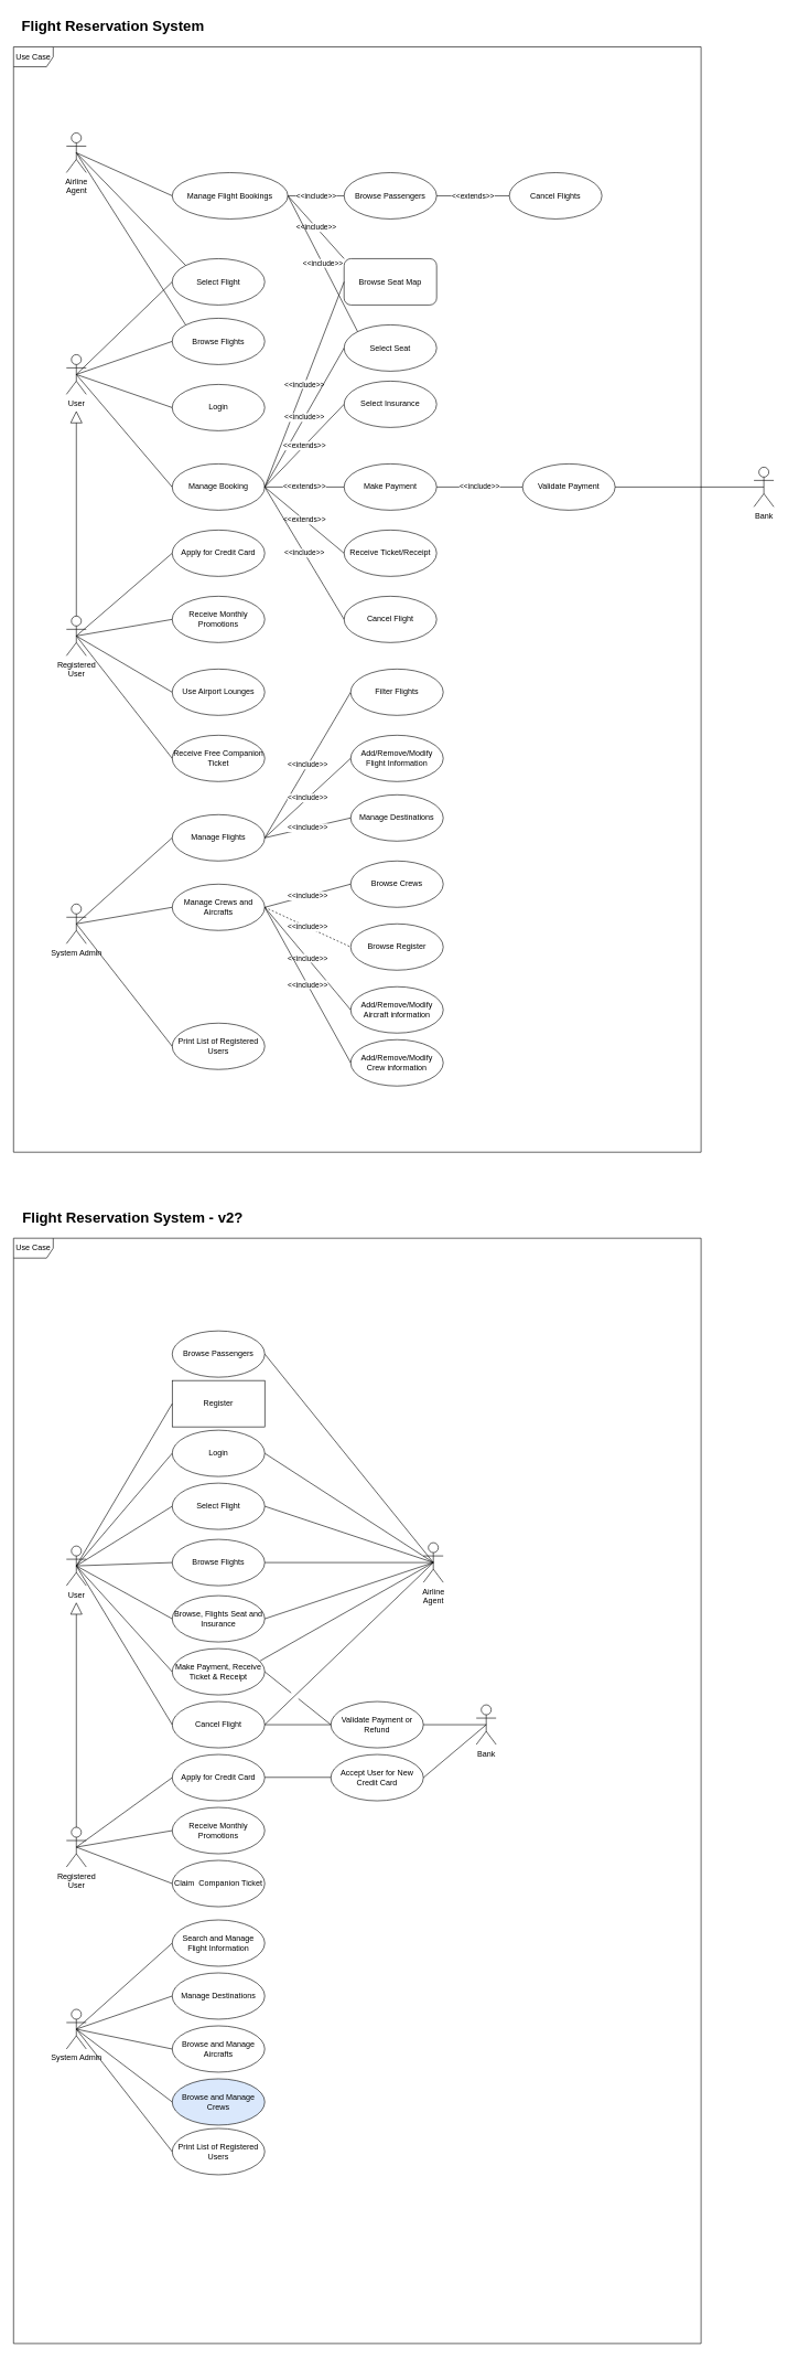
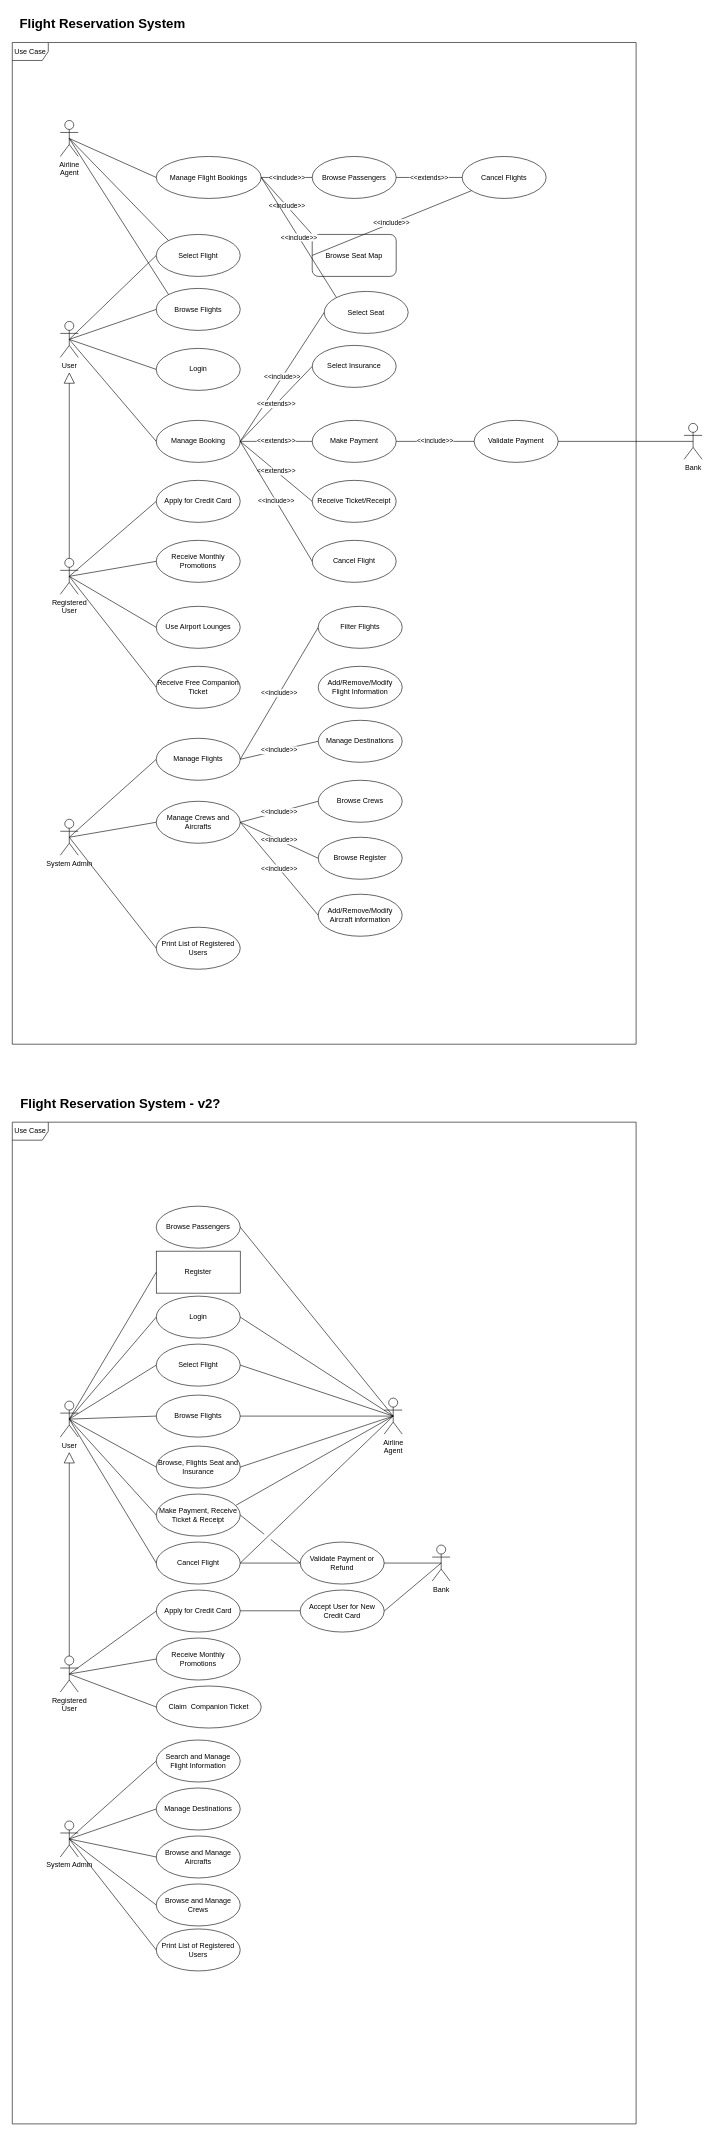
- <mxCell id="9" value="Select Seat" style="ellipse;whiteSpace=wrap;html=1;" vertex="1" parent="1"><mxGeometry x="520" y="490" width="140" height="70" as="geometry" /></mxCell>
+ <mxCell id="9" value="Select Seat" style="ellipse;whiteSpace=wrap;html=1;" vertex="1" parent="1"><mxGeometry x="540" y="485" width="140" height="70" as="geometry" /></mxCell>
- <mxCell id="19" value="&amp;lt;&amp;lt;include&amp;gt;&amp;gt;" style="endArrow=none;html=1;rounded=0;entryX=1;entryY=0.5;entryDx=0;entryDy=0;exitX=0;exitY=0.5;exitDx=0;exitDy=0;" edge="1" parent="1" source="8" target="18"><mxGeometry width="50" height="50" relative="1" as="geometry"><mxPoint x="150" y="780" as="sourcePoint" /><mxPoint x="200" y="730" as="targetPoint" /></mxGeometry></mxCell>
+ <mxCell id="19" value="&amp;lt;&amp;lt;include&amp;gt;&amp;gt;" style="endArrow=none;html=1;rounded=0;exitX=0;exitY=0.5;exitDx=0;exitDy=0;" edge="1" parent="1" source="8" target="55"><mxGeometry width="50" height="50" relative="1" as="geometry"><mxPoint x="150" y="780" as="sourcePoint" /><mxPoint x="200" y="730" as="targetPoint" /></mxGeometry></mxCell>
- <mxCell id="59" value="&amp;lt;&amp;lt;include&amp;gt;&amp;gt;" style="endArrow=none;html=1;rounded=0;entryX=0;entryY=0.5;entryDx=0;entryDy=0;exitX=1;exitY=0.5;exitDx=0;exitDy=0;" edge="1" parent="1" source="41" target="58"><mxGeometry width="50" height="50" relative="1" as="geometry"><mxPoint x="410" y="1275" as="sourcePoint" /><mxPoint x="540" y="1205" as="targetPoint" /></mxGeometry></mxCell>
- <mxCell id="64" value="&amp;lt;&amp;lt;include&amp;gt;&amp;gt;" style="endArrow=none;html=1;rounded=0;entryX=0;entryY=0.5;entryDx=0;entryDy=0;exitX=1;exitY=0.5;exitDx=0;exitDy=0;dashed=1;" edge="1" parent="1" source="36" target="61"><mxGeometry width="50" height="50" relative="1" as="geometry"><mxPoint x="570" y="1525" as="sourcePoint" /><mxPoint x="710" y="1410" as="targetPoint" /></mxGeometry></mxCell>
+ <mxCell id="64" value="&amp;lt;&amp;lt;include&amp;gt;&amp;gt;" style="endArrow=none;html=1;rounded=0;entryX=0;entryY=0.5;entryDx=0;entryDy=0;exitX=1;exitY=0.5;exitDx=0;exitDy=0;" edge="1" parent="1" source="36" target="61"><mxGeometry width="50" height="50" relative="1" as="geometry"><mxPoint x="570" y="1525" as="sourcePoint" /><mxPoint x="710" y="1410" as="targetPoint" /></mxGeometry></mxCell>
- <mxCell id="69" value="&amp;lt;&amp;lt;include&amp;gt;&amp;gt;" style="endArrow=none;html=1;rounded=0;entryX=0;entryY=0.5;entryDx=0;entryDy=0;exitX=1;exitY=0.5;exitDx=0;exitDy=0;" edge="1" parent="1" source="36" target="68"><mxGeometry width="50" height="50" relative="1" as="geometry"><mxPoint x="410" y="1380" as="sourcePoint" /><mxPoint x="540" y="1535" as="targetPoint" /></mxGeometry></mxCell>
- <mxCell id="68" value="Add/Remove/Modify&lt;br style=&quot;border-color: var(--border-color);&quot;&gt;Crew information" style="ellipse;whiteSpace=wrap;html=1;" vertex="1" parent="1"><mxGeometry x="530" y="1570" width="140" height="70" as="geometry" /></mxCell>
- <mxCell id="81" value="Claim&amp;nbsp; Companion Ticket" style="ellipse;whiteSpace=wrap;html=1;" vertex="1" parent="1"><mxGeometry x="260" y="2810" width="140" height="70" as="geometry" /></mxCell>
+ <mxCell id="81" value="Claim&amp;nbsp; Companion Ticket" style="ellipse;whiteSpace=wrap;html=1;" vertex="1" parent="1"><mxGeometry x="260" y="2810" width="175" height="70" as="geometry" /></mxCell>
- <mxCell id="106" value="Browse and Manage Crews" style="ellipse;whiteSpace=wrap;html=1;fillColor=#dae8fc;" vertex="1" parent="1"><mxGeometry x="260" y="3140" width="140" height="70" as="geometry" /></mxCell>
+ <mxCell id="106" value="Browse and Manage Crews" style="ellipse;whiteSpace=wrap;html=1;" vertex="1" parent="1"><mxGeometry x="260" y="3140" width="140" height="70" as="geometry" /></mxCell>
